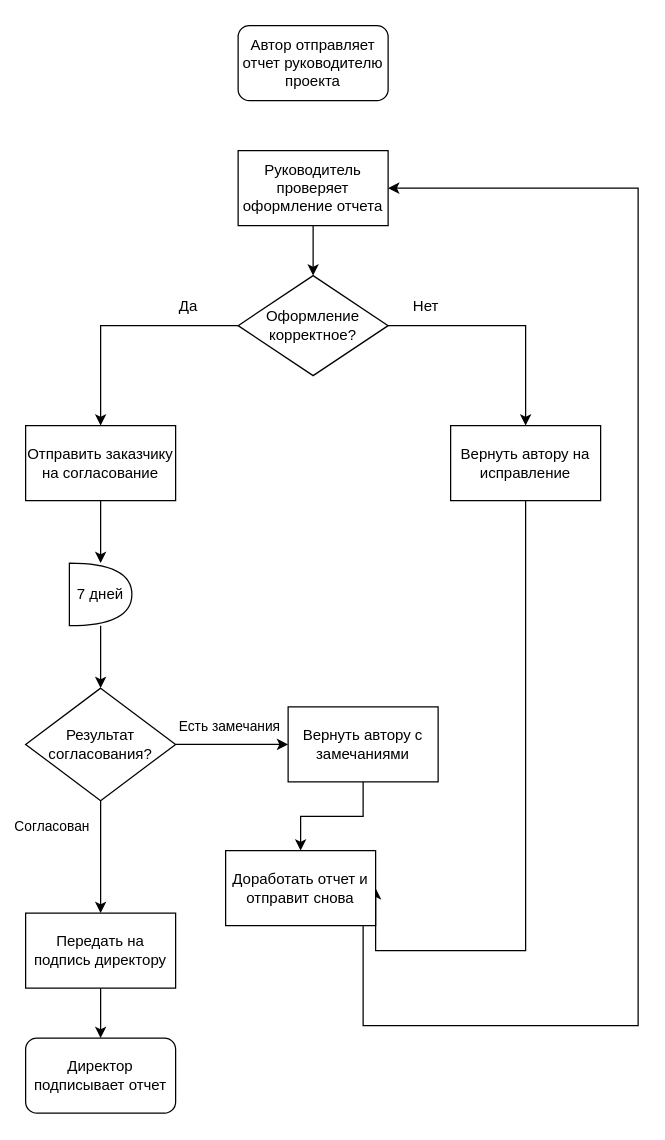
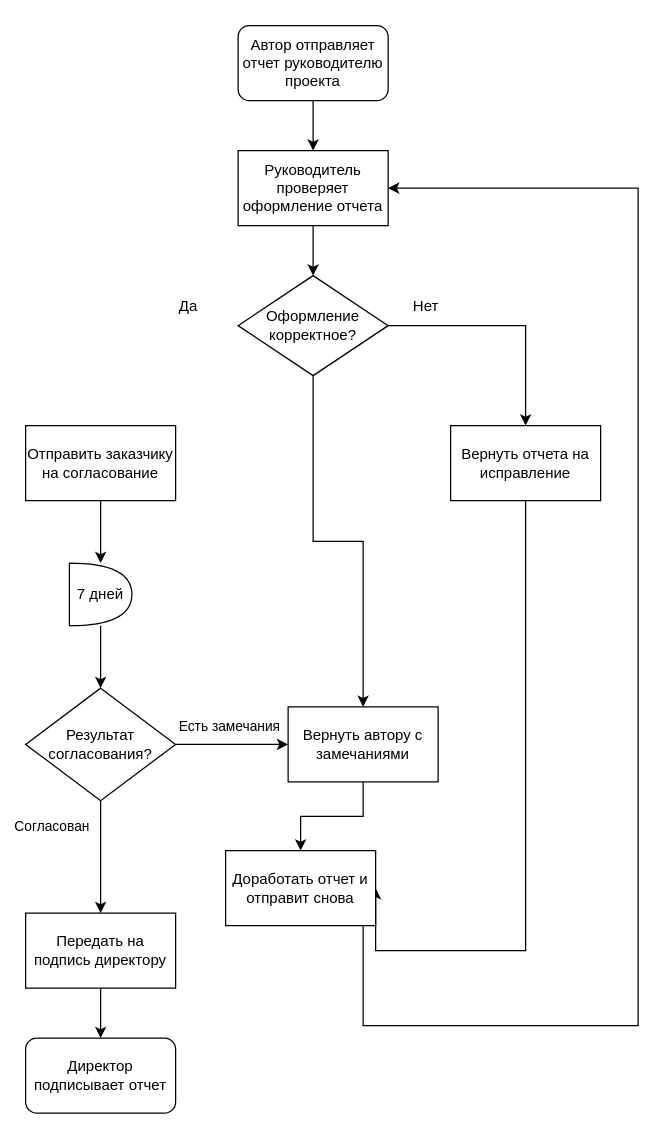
+ <mxCell id="2" value="" style="edgeStyle=orthogonalEdgeStyle;rounded=0;orthogonalLoop=1;jettySize=auto;html=1;" parent="1" source="3" target="5" edge="1"><mxGeometry relative="1" as="geometry" /></mxCell>
- <mxCell id="6" style="edgeStyle=orthogonalEdgeStyle;rounded=0;orthogonalLoop=1;jettySize=auto;html=1;entryX=0.5;entryY=0;entryDx=0;entryDy=0;" parent="1" source="8" target="10" edge="1"><mxGeometry relative="1" as="geometry" /></mxCell>
+ <mxCell id="6" style="edgeStyle=orthogonalEdgeStyle;rounded=0;orthogonalLoop=1;jettySize=auto;html=1;" parent="1" source="8" target="23" edge="1"><mxGeometry relative="1" as="geometry" /></mxCell>
- <mxCell id="13" value="Вернуть автору на исправление" style="whiteSpace=wrap;html=1;" parent="1" vertex="1"><mxGeometry x="360" y="340" width="120" height="60" as="geometry" /></mxCell>
+ <mxCell id="13" value="Вернуть отчета на исправление" style="whiteSpace=wrap;html=1;" parent="1" vertex="1"><mxGeometry x="360" y="340" width="120" height="60" as="geometry" /></mxCell>
